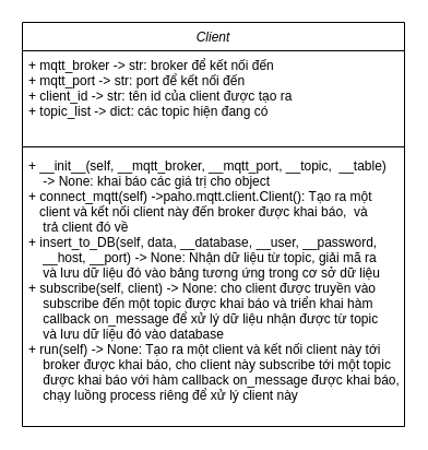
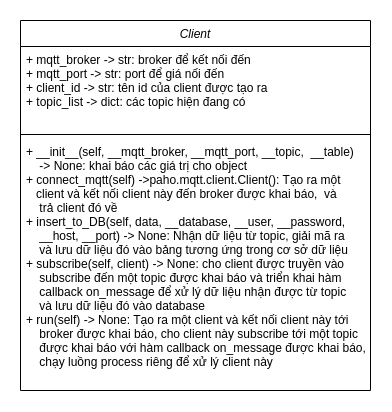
- <mxCell id="3" value="+ mqtt_broker -&gt; str: broker để kết nối đến&#10;+ mqtt_port -&gt; str: port để kết nối đến&#10;+ client_id -&gt; str: tên id của client được tạo ra&#10;+ topic_list -&gt; dict: các topic hiện đang có " style="text;align=left;verticalAlign=top;spacingLeft=4;spacingRight=4;overflow=hidden;rotatable=0;points=[[0,0.5],[1,0.5]];portConstraint=eastwest;" parent="2" vertex="1"><mxGeometry y="26" width="350" height="84" as="geometry" /></mxCell>
+ <mxCell id="3" value="+ mqtt_broker -&gt; str: broker để kết nối đến&#10;+ mqtt_port -&gt; str: port để giá nối đến&#10;+ client_id -&gt; str: tên id của client được tạo ra&#10;+ topic_list -&gt; dict: các topic hiện đang có " style="text;align=left;verticalAlign=top;spacingLeft=4;spacingRight=4;overflow=hidden;rotatable=0;points=[[0,0.5],[1,0.5]];portConstraint=eastwest;" parent="2" vertex="1"><mxGeometry y="26" width="350" height="84" as="geometry" /></mxCell>
